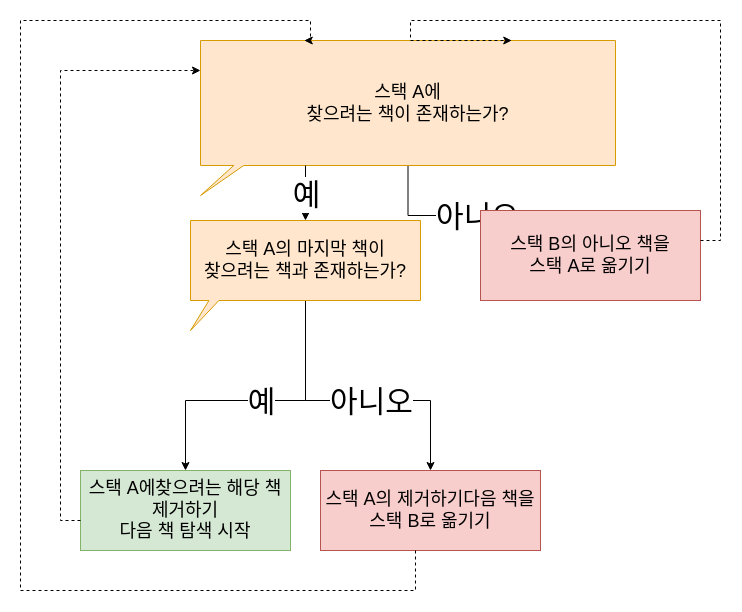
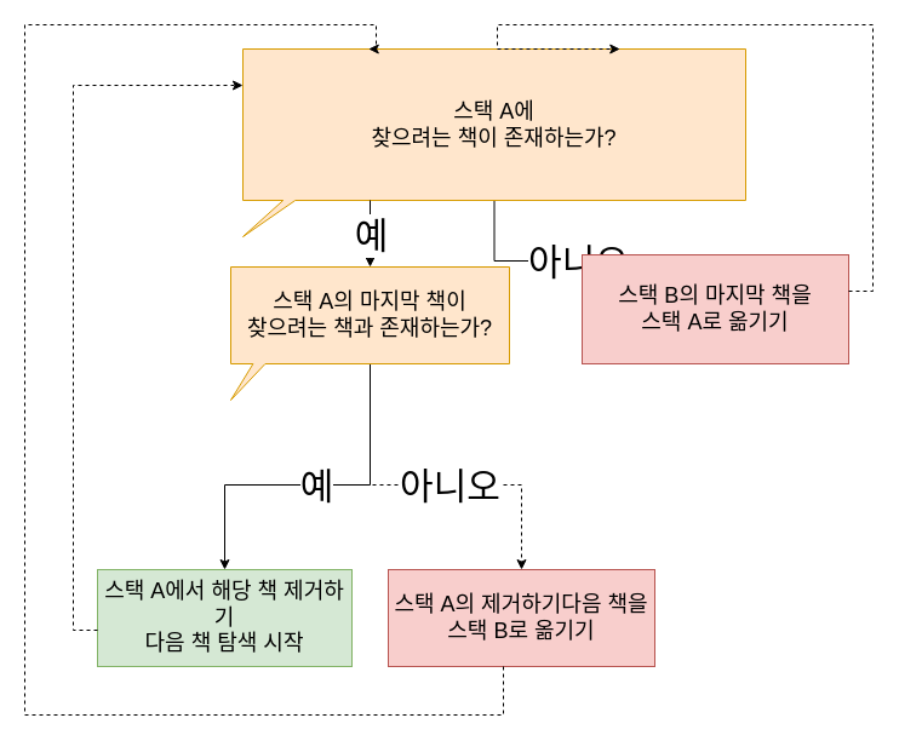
- <mxCell id="12" value="스택 B의 아니오 책을&lt;br style=&quot;font-size: 18px;&quot;&gt;스택 A로 옮기기" style="rounded=0;whiteSpace=wrap;html=1;fillColor=#f8cecc;strokeColor=#b85450;fontSize=18;" vertex="1" parent="1"><mxGeometry x="480" y="210" width="220" height="90" as="geometry" /></mxCell>
+ <mxCell id="12" value="스택 B의 마지막 책을&lt;br style=&quot;font-size: 18px;&quot;&gt;스택 A로 옮기기" style="rounded=0;whiteSpace=wrap;html=1;fillColor=#f8cecc;strokeColor=#b85450;fontSize=18;" vertex="1" parent="1"><mxGeometry x="480" y="210" width="220" height="90" as="geometry" /></mxCell>
- <mxCell id="6" style="edgeStyle=orthogonalEdgeStyle;rounded=0;orthogonalLoop=1;jettySize=auto;html=1;entryX=0.5;entryY=0;entryDx=0;entryDy=0;" edge="1" parent="1" source="10" target="11"><mxGeometry relative="1" as="geometry" /></mxCell>
+ <mxCell id="6" style="edgeStyle=orthogonalEdgeStyle;rounded=0;orthogonalLoop=1;jettySize=auto;html=1;entryX=0.5;entryY=0;entryDx=0;entryDy=0;dashed=1;" edge="1" parent="1" source="10" target="11"><mxGeometry relative="1" as="geometry" /></mxCell>
- <mxCell id="5" value="스택 A에찾으려는 해당 책 제거하기&lt;br style=&quot;font-size: 18px;&quot;&gt;다음 책 탐색 시작" style="rounded=0;whiteSpace=wrap;html=1;fillColor=#d5e8d4;strokeColor=#82b366;fontSize=18;" vertex="1" parent="1"><mxGeometry x="80" y="470" width="210" height="80" as="geometry" /></mxCell>
+ <mxCell id="5" value="스택 A에서 해당 책 제거하기&lt;br style=&quot;font-size: 18px;&quot;&gt;다음 책 탐색 시작" style="rounded=0;whiteSpace=wrap;html=1;fillColor=#d5e8d4;strokeColor=#82b366;fontSize=18;" vertex="1" parent="1"><mxGeometry x="80" y="470" width="210" height="80" as="geometry" /></mxCell>
